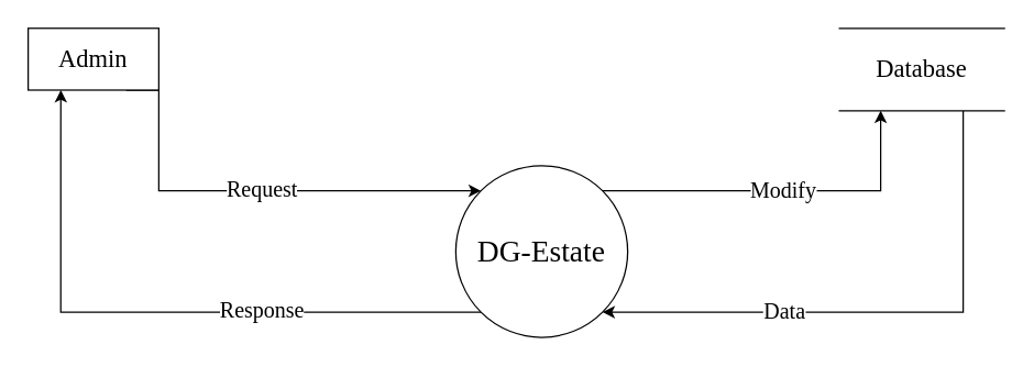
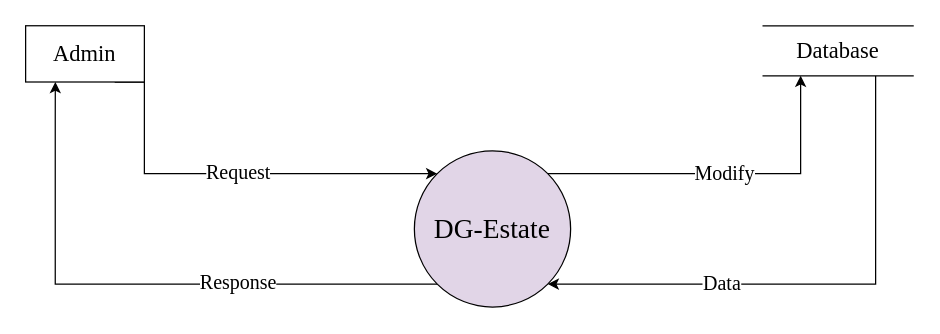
- <mxCell id="12" value="&lt;font style=&quot;font-size: 18px&quot;&gt;Database&lt;/font&gt;" style="shape=partialRectangle;whiteSpace=wrap;html=1;left=0;right=0;fillColor=default;rounded=0;shadow=0;glass=0;sketch=0;fontFamily=Times New Roman;fontSize=16;gradientColor=none;" parent="1" vertex="1"><mxGeometry x="610" y="20" width="120" height="60" as="geometry" /></mxCell>
+ <mxCell id="12" value="&lt;font style=&quot;font-size: 18px&quot;&gt;Database&lt;/font&gt;" style="shape=partialRectangle;whiteSpace=wrap;html=1;left=0;right=0;fillColor=default;rounded=0;shadow=0;glass=0;sketch=0;fontFamily=Times New Roman;fontSize=16;gradientColor=none;" parent="1" vertex="1"><mxGeometry x="610" y="20" width="120" height="40" as="geometry" /></mxCell>
- <mxCell id="6" value="&lt;p&gt;&lt;span style=&quot;font-size: 22px&quot;&gt;DG-Estate&lt;/span&gt;&lt;/p&gt;" style="ellipse;whiteSpace=wrap;html=1;aspect=fixed;shadow=0;sketch=0;rotation=0;fontFamily=Times New Roman;" parent="1" vertex="1"><mxGeometry x="331" y="120" width="125" height="125" as="geometry" /></mxCell>
+ <mxCell id="6" value="&lt;p&gt;&lt;span style=&quot;font-size: 22px&quot;&gt;DG-Estate&lt;/span&gt;&lt;/p&gt;" style="ellipse;whiteSpace=wrap;html=1;aspect=fixed;shadow=0;sketch=0;rotation=0;fontFamily=Times New Roman;fillColor=#e1d5e7;" parent="1" vertex="1"><mxGeometry x="331" y="120" width="125" height="125" as="geometry" /></mxCell>
